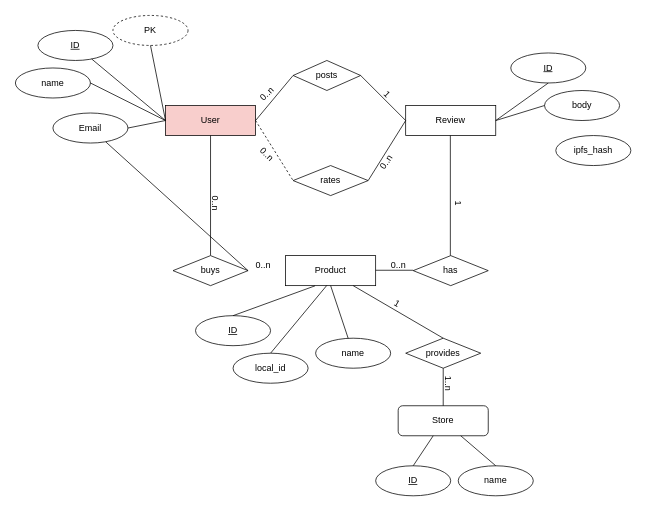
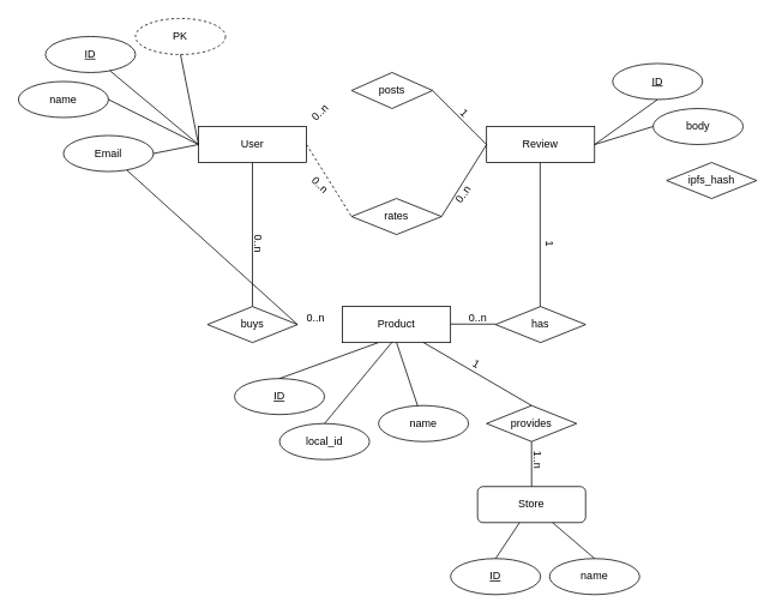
- <mxCell id="6" value="" style="endArrow=none;html=1;rounded=0;exitX=1;exitY=0.5;exitDx=0;exitDy=0;entryX=0;entryY=0.5;entryDx=0;entryDy=0;" edge="1" parent="1" source="2" target="4"><mxGeometry relative="1" as="geometry"><mxPoint x="430" y="270" as="sourcePoint" /><mxPoint x="590" y="270" as="targetPoint" /></mxGeometry></mxCell>
- <mxCell id="2" value="User" style="whiteSpace=wrap;html=1;align=center;fillColor=#f8cecc;" vertex="1" parent="1"><mxGeometry x="220" y="140" width="120" height="40" as="geometry" /></mxCell>
+ <mxCell id="2" value="User" style="whiteSpace=wrap;html=1;align=center;" vertex="1" parent="1"><mxGeometry x="220" y="140" width="120" height="40" as="geometry" /></mxCell>
- <mxCell id="36" value="ipfs_hash" style="ellipse;whiteSpace=wrap;html=1;align=center;" vertex="1" parent="1"><mxGeometry x="740" y="180" width="100" height="40" as="geometry" /></mxCell>
+ <mxCell id="36" value="ipfs_hash" style="rhombus;whiteSpace=wrap;html=1;align=center;" vertex="1" parent="1"><mxGeometry x="740" y="180" width="100" height="40" as="geometry" /></mxCell>
